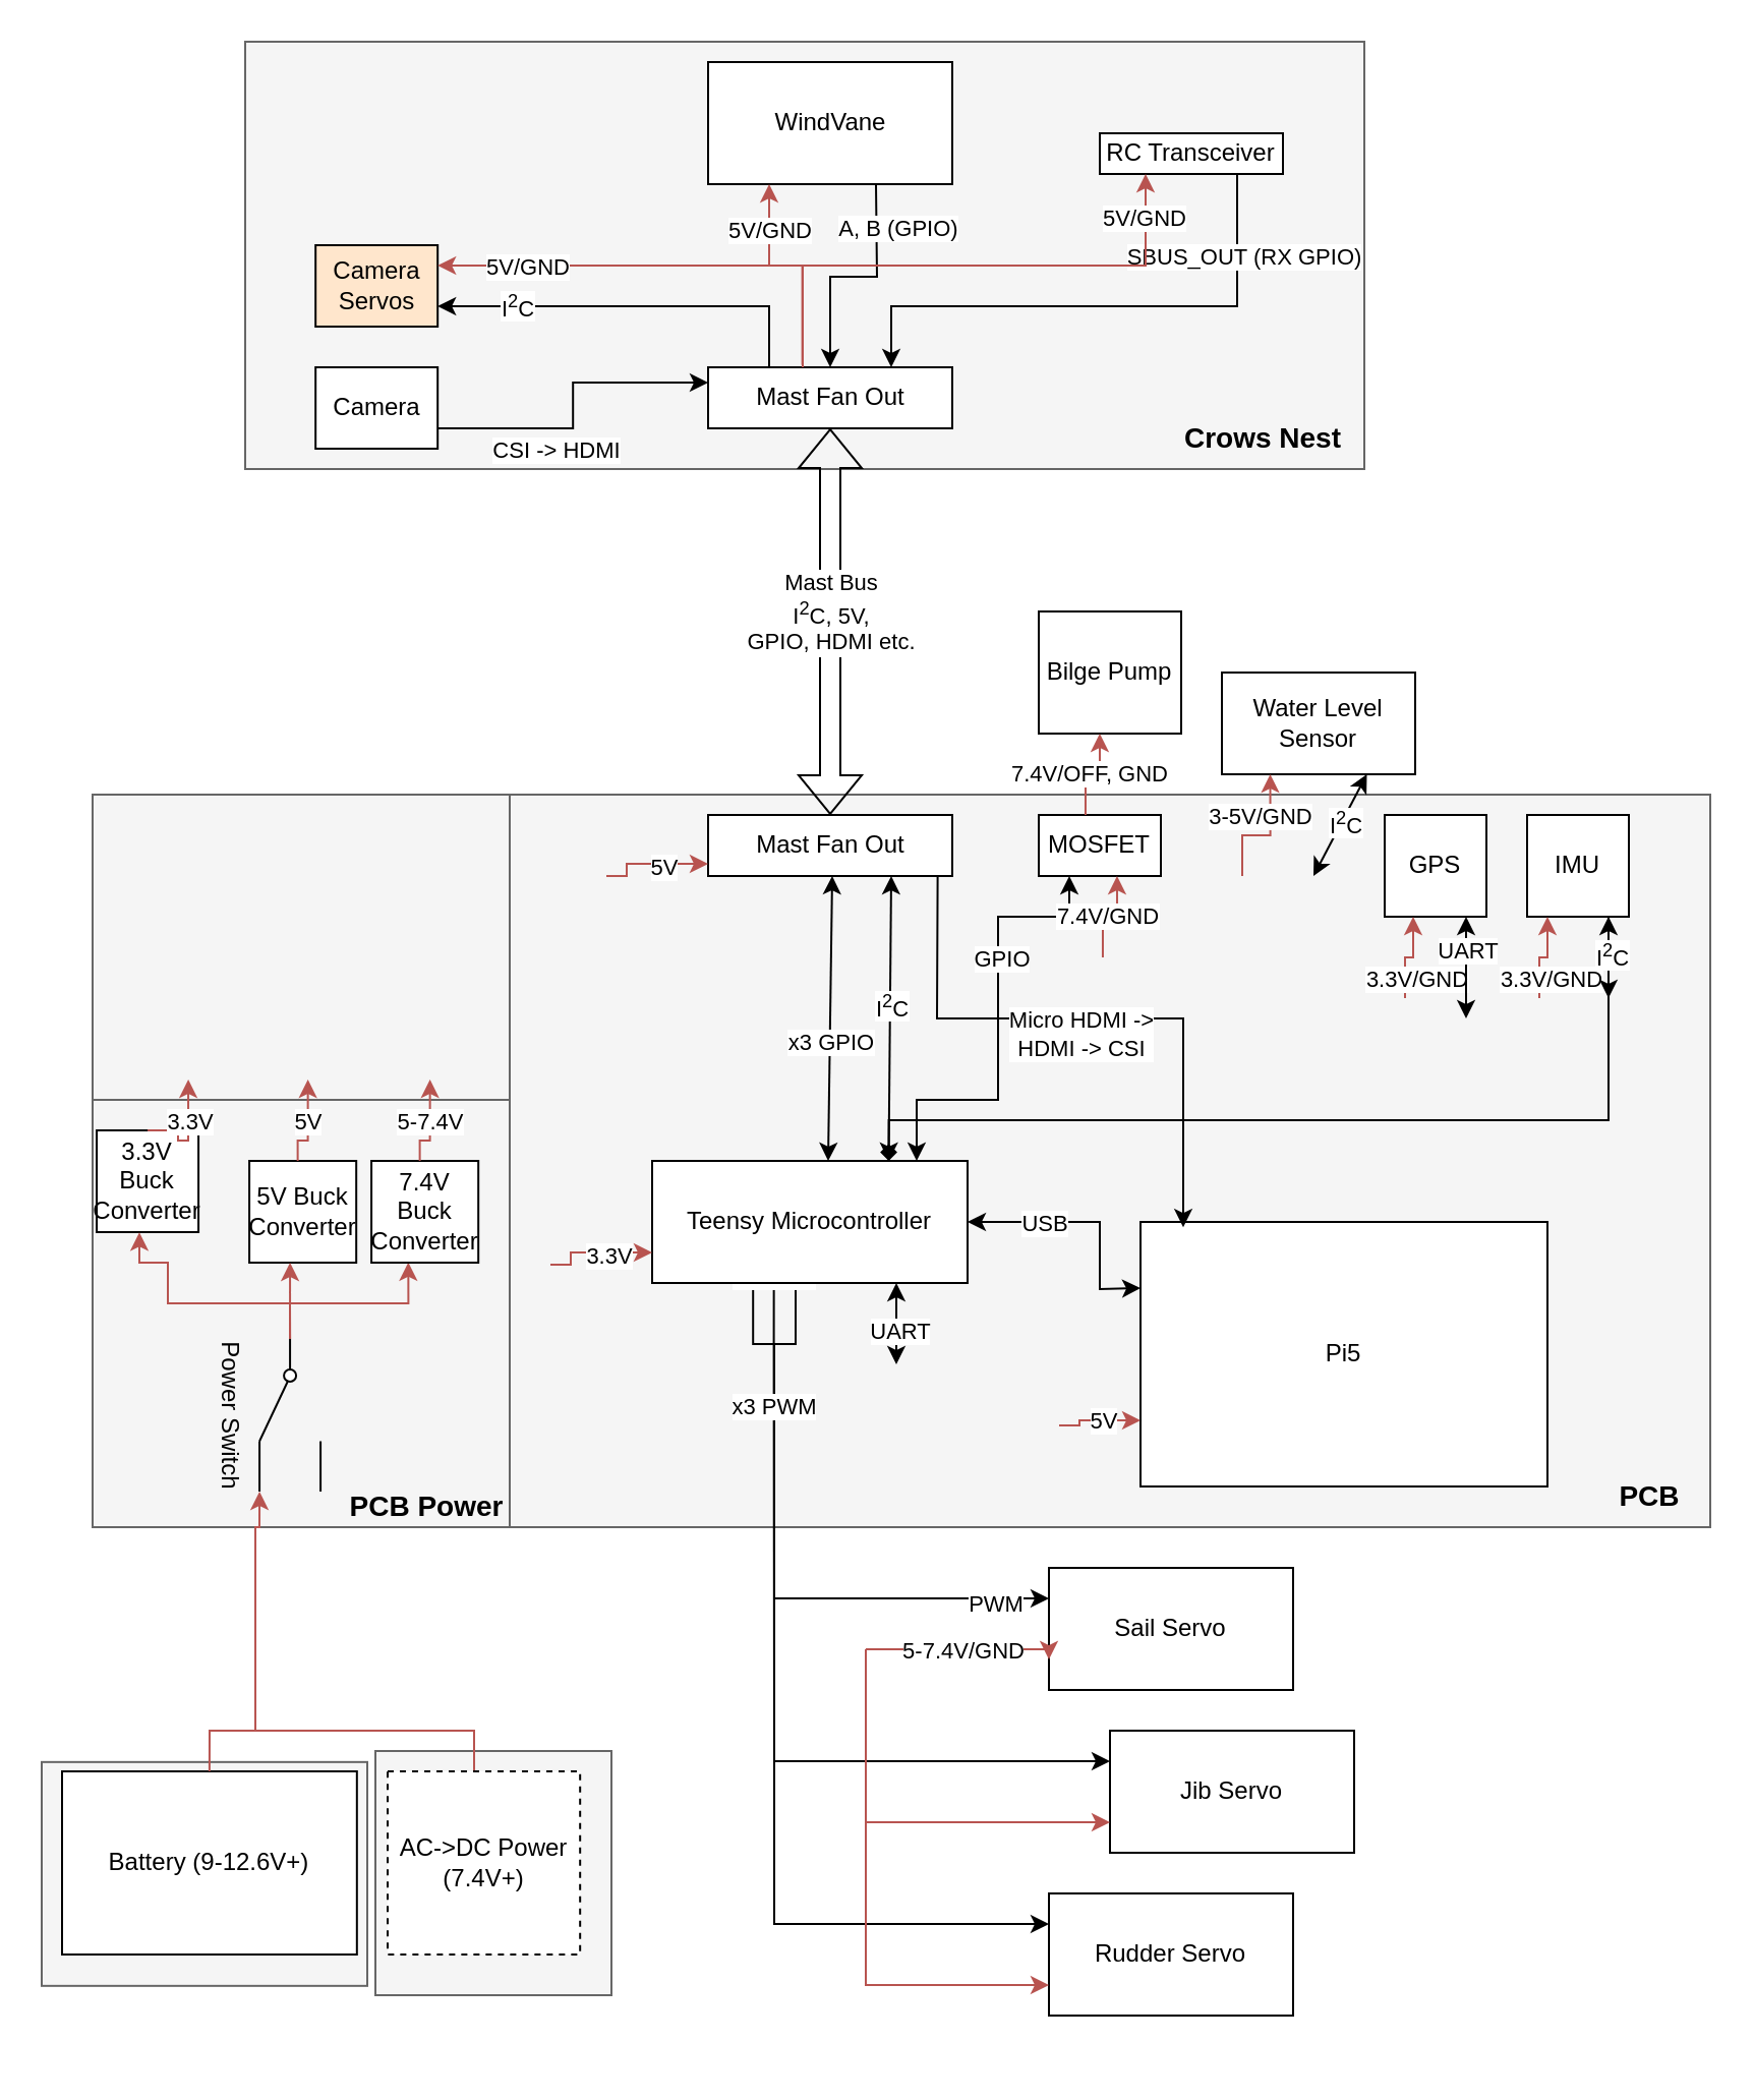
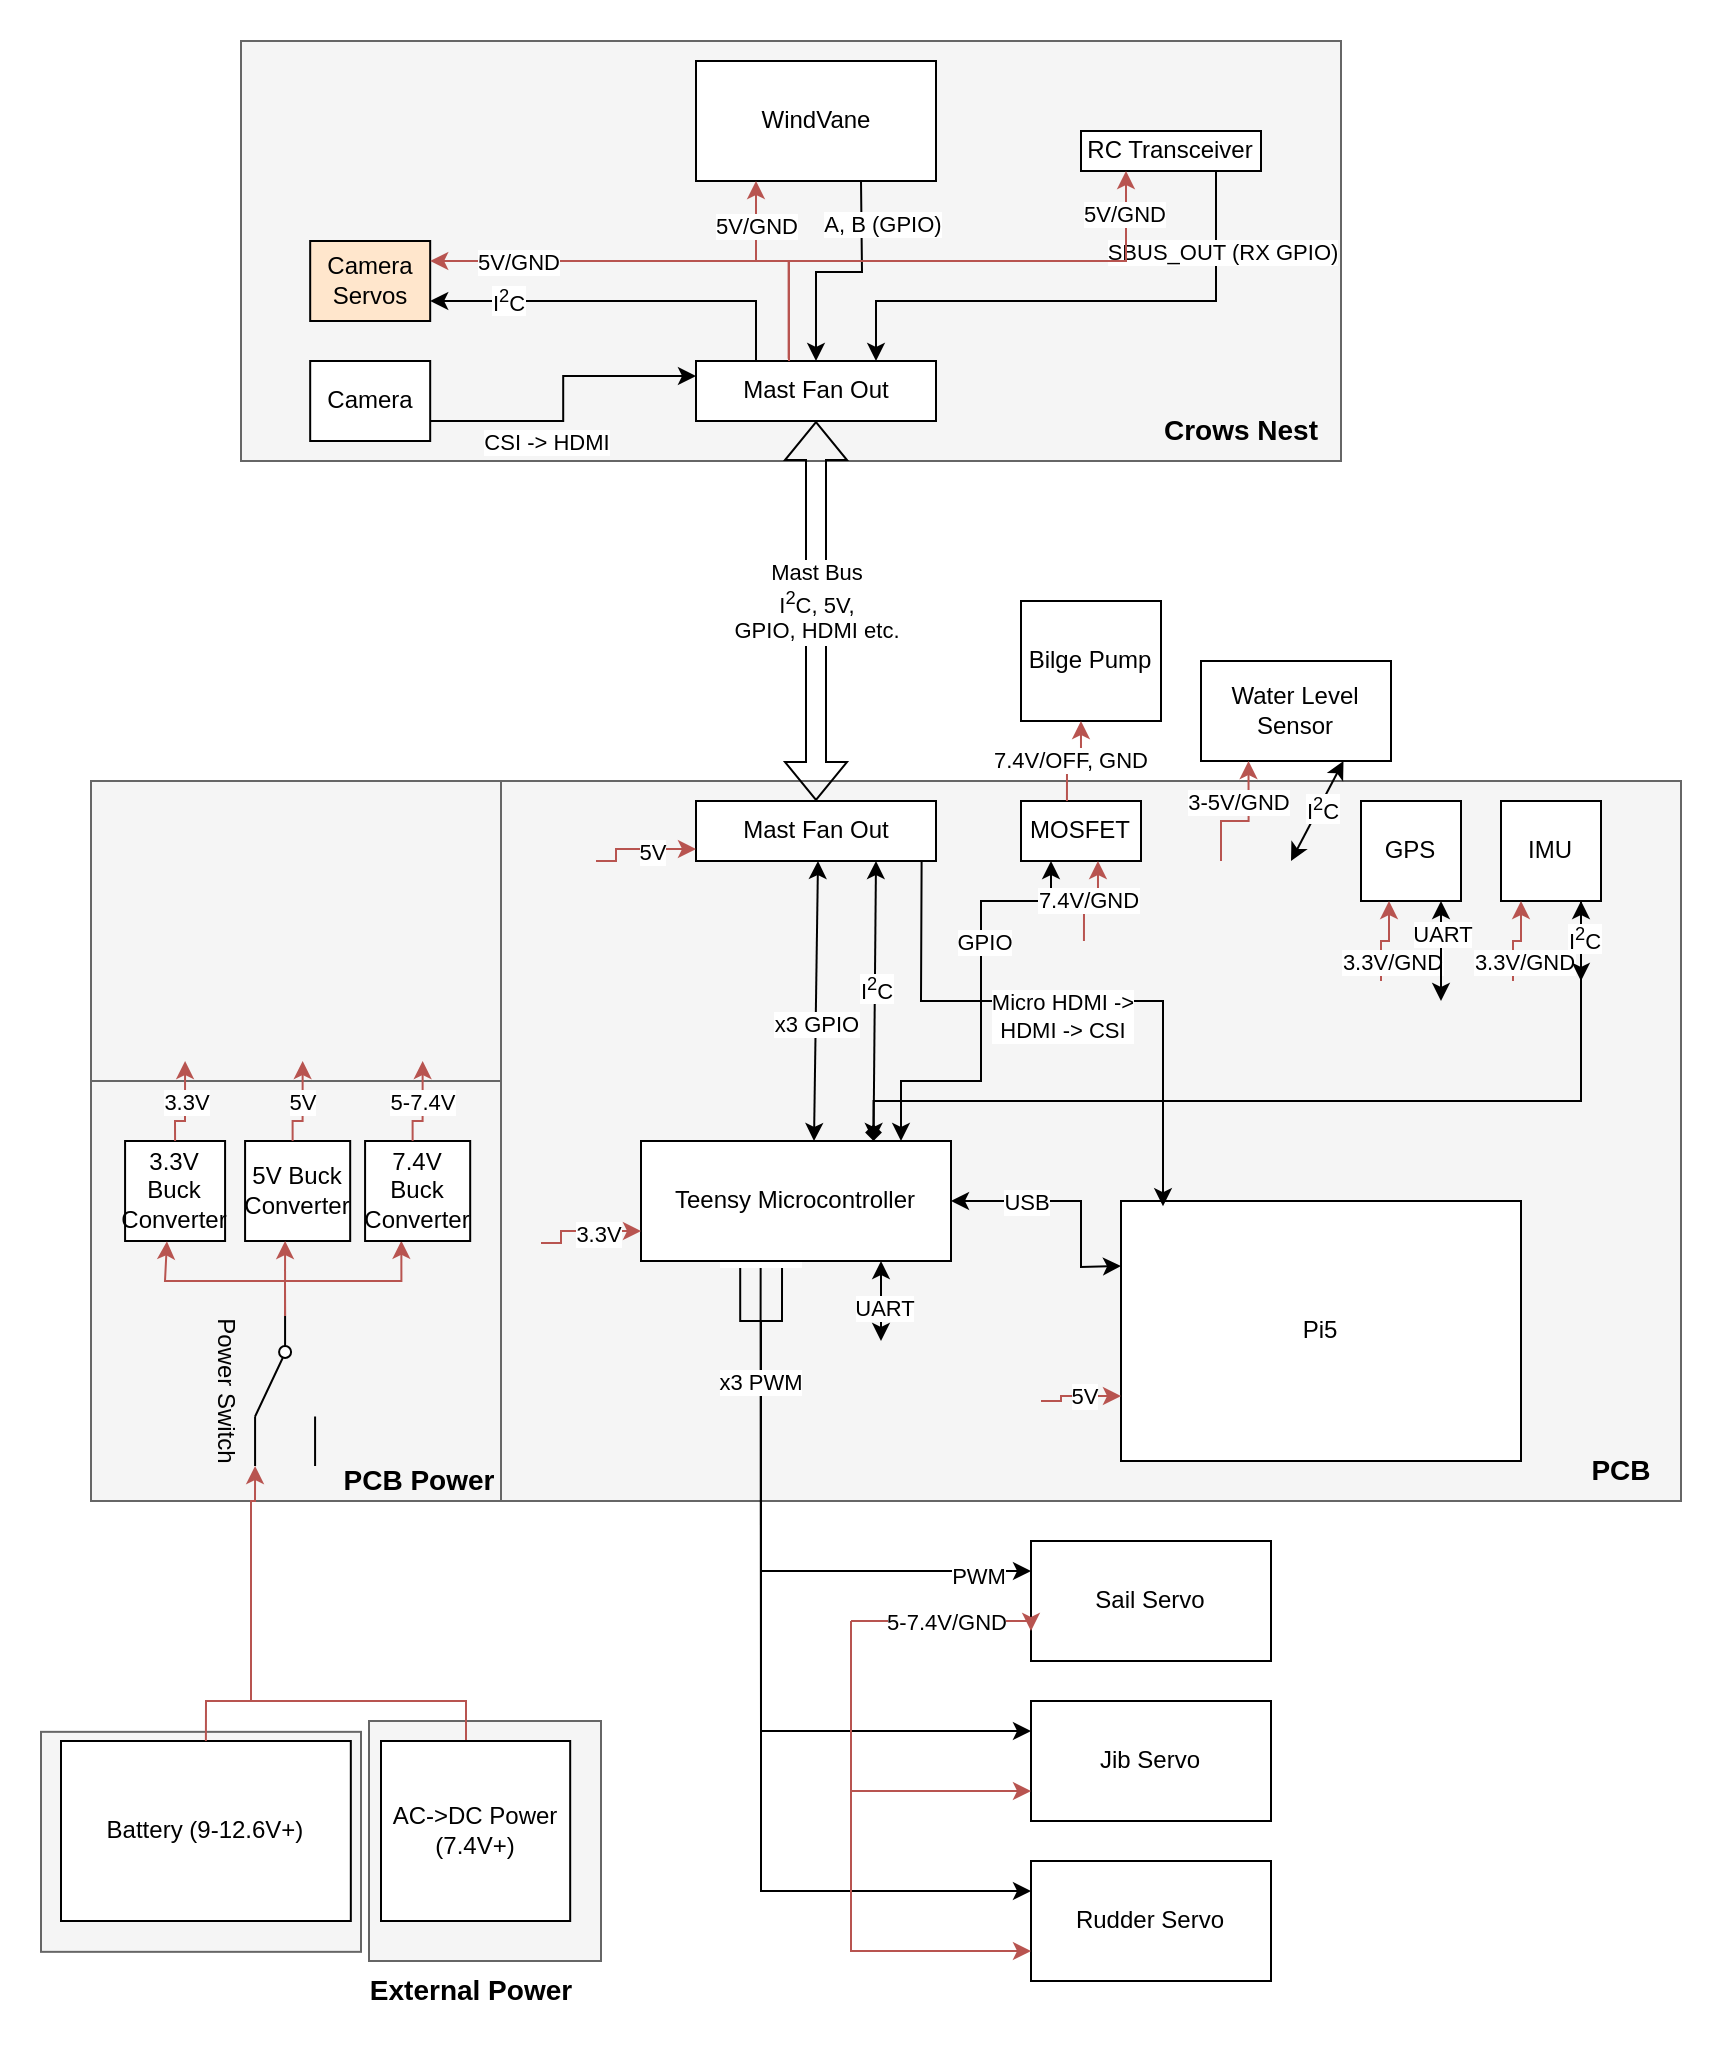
- <mxCell id="32" value="3.3V Buck Converter" style="rounded=0;whiteSpace=wrap;html=1;" parent="1" vertex="1"><mxGeometry x="47.04" y="555" width="50" height="50" as="geometry" /></mxCell>
+ <mxCell id="32" value="3.3V Buck Converter" style="rounded=0;whiteSpace=wrap;html=1;" parent="1" vertex="1"><mxGeometry x="62.04" y="570" width="50" height="50" as="geometry" /></mxCell>
- <mxCell id="38" value="Jib Servo" style="rounded=0;whiteSpace=wrap;html=1;" parent="1" vertex="1"><mxGeometry x="545" y="850" width="120" height="60" as="geometry" /></mxCell>
+ <mxCell id="38" value="Jib Servo" style="rounded=0;whiteSpace=wrap;html=1;" parent="1" vertex="1"><mxGeometry x="515" y="850" width="120" height="60" as="geometry" /></mxCell>
- <mxCell id="48" value="AC-&amp;gt;DC Power (7.4V+)" style="rounded=0;whiteSpace=wrap;html=1;dashed=1;" parent="1" vertex="1"><mxGeometry x="190" y="870" width="94.59" height="90" as="geometry" /></mxCell>
+ <mxCell id="48" value="AC-&amp;gt;DC Power (7.4V+)" style="rounded=0;whiteSpace=wrap;html=1;" parent="1" vertex="1"><mxGeometry x="190" y="870" width="94.59" height="90" as="geometry" /></mxCell>
+ <mxCell id="106" value="&lt;b&gt;&lt;font style=&quot;font-size: 14px;&quot;&gt;External Power&lt;/font&gt;&lt;/b&gt;" style="text;html=1;align=center;verticalAlign=middle;resizable=1;points=[];autosize=1;strokeColor=none;fillColor=none;movable=1;rotatable=1;deletable=1;editable=1;locked=0;connectable=1;" parent="1" vertex="1"><mxGeometry x="174.91" y="980" width="120" height="30" as="geometry" /></mxCell>
